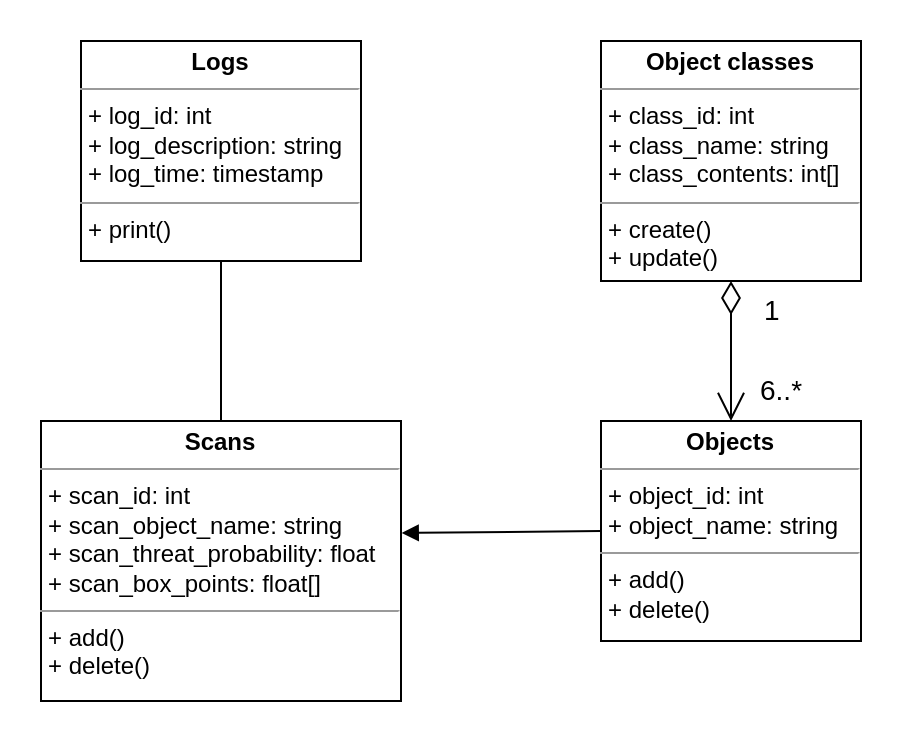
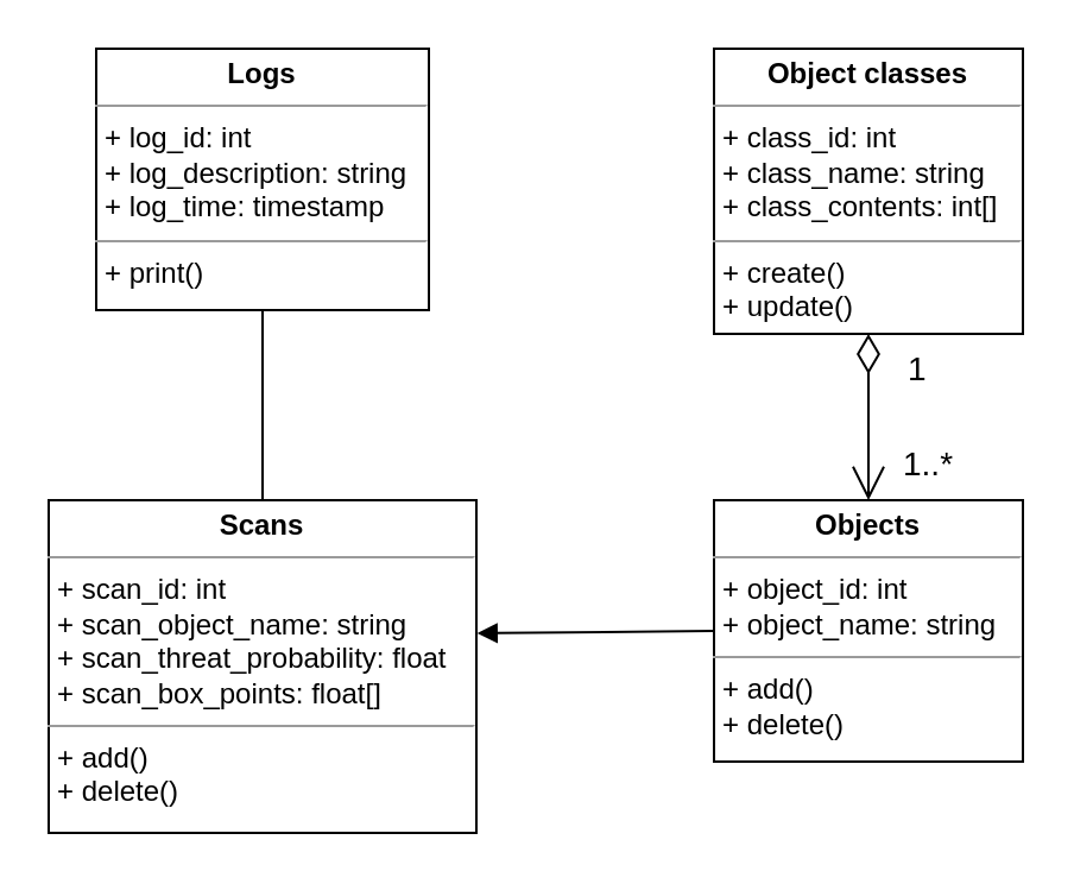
- <mxCell id="8" value="6..*" style="text;html=1;align=center;verticalAlign=middle;resizable=0;points=[];autosize=1;strokeColor=none;fillColor=none;fontSize=14;" vertex="1" parent="1"><mxGeometry x="370" y="180" width="40" height="30" as="geometry" /></mxCell>
+ <mxCell id="8" value="1..*" style="text;html=1;align=center;verticalAlign=middle;resizable=0;points=[];autosize=1;strokeColor=none;fillColor=none;fontSize=14;" vertex="1" parent="1"><mxGeometry x="370" y="180" width="40" height="30" as="geometry" /></mxCell>
